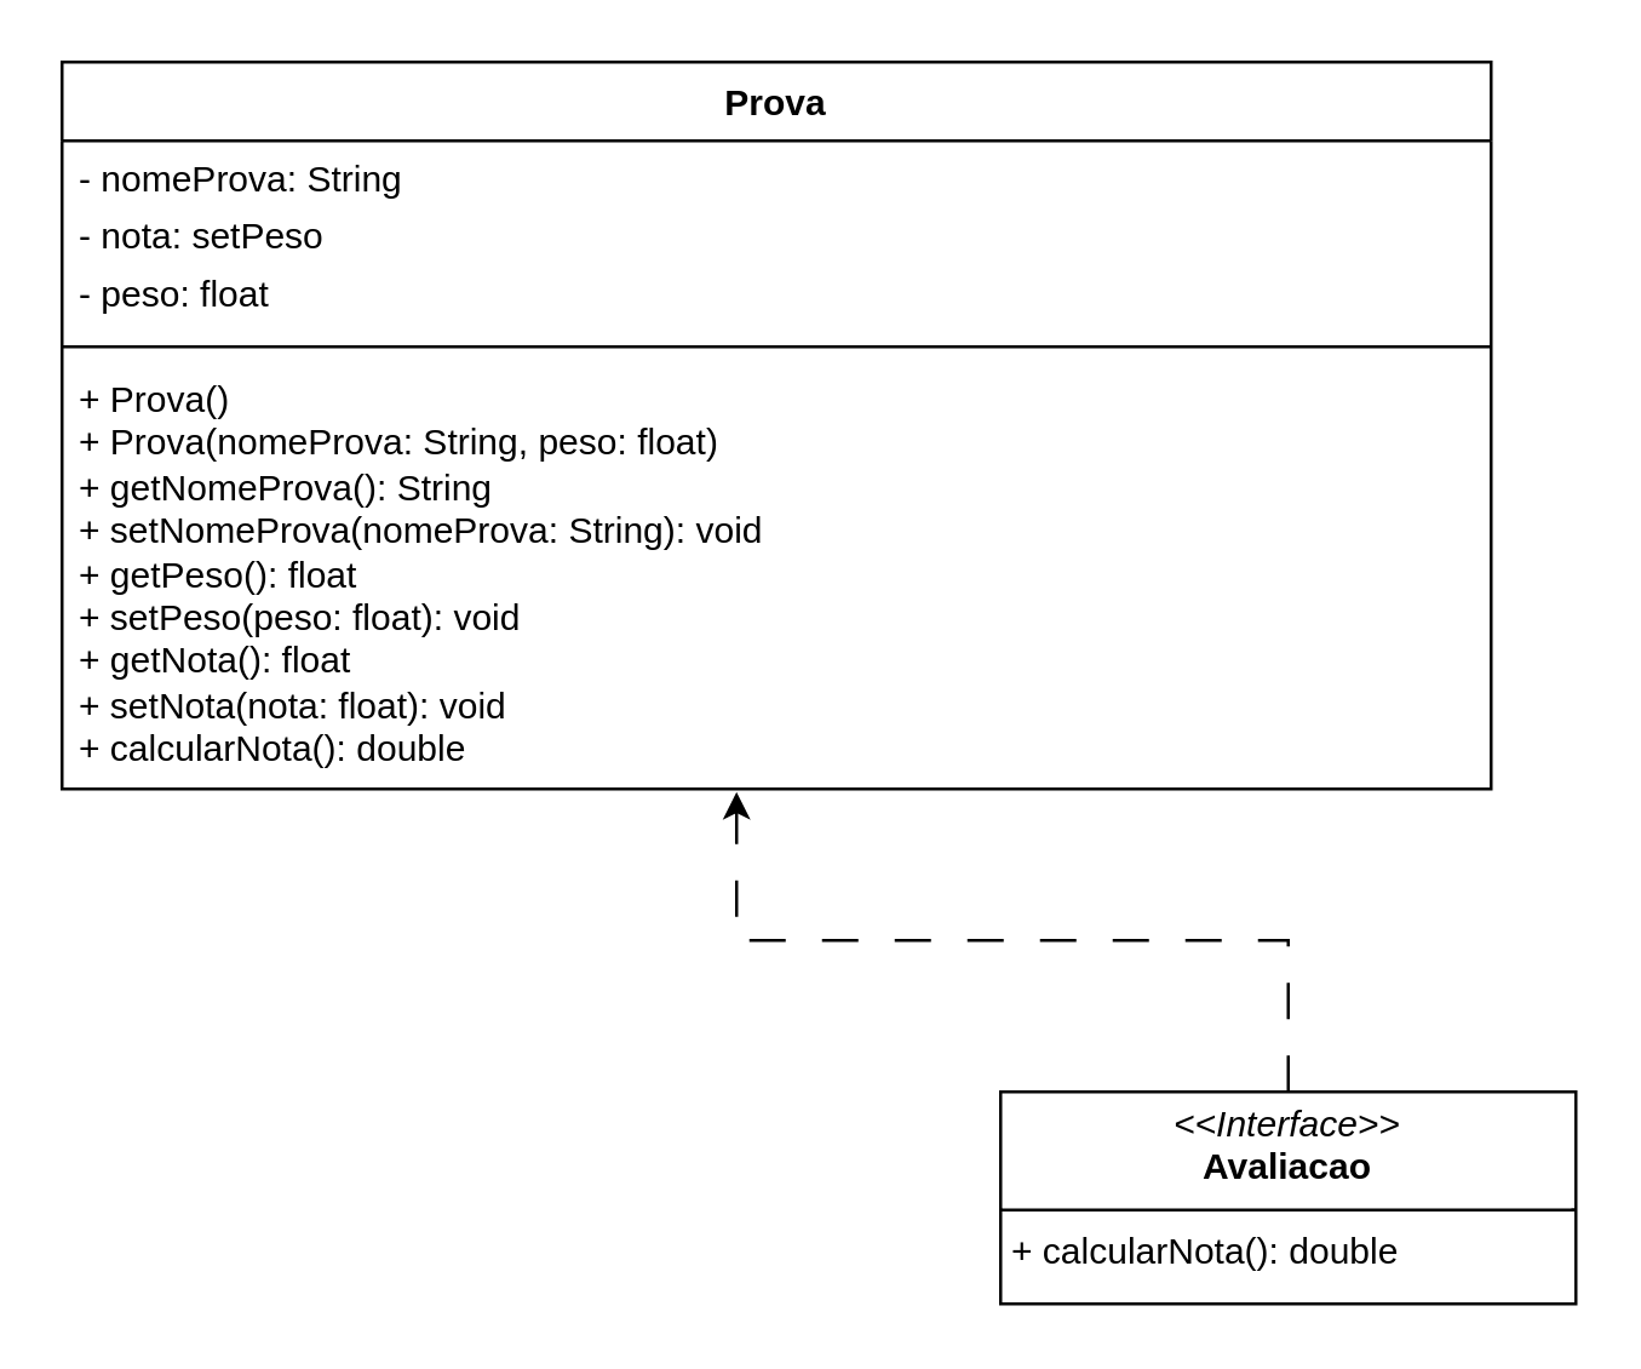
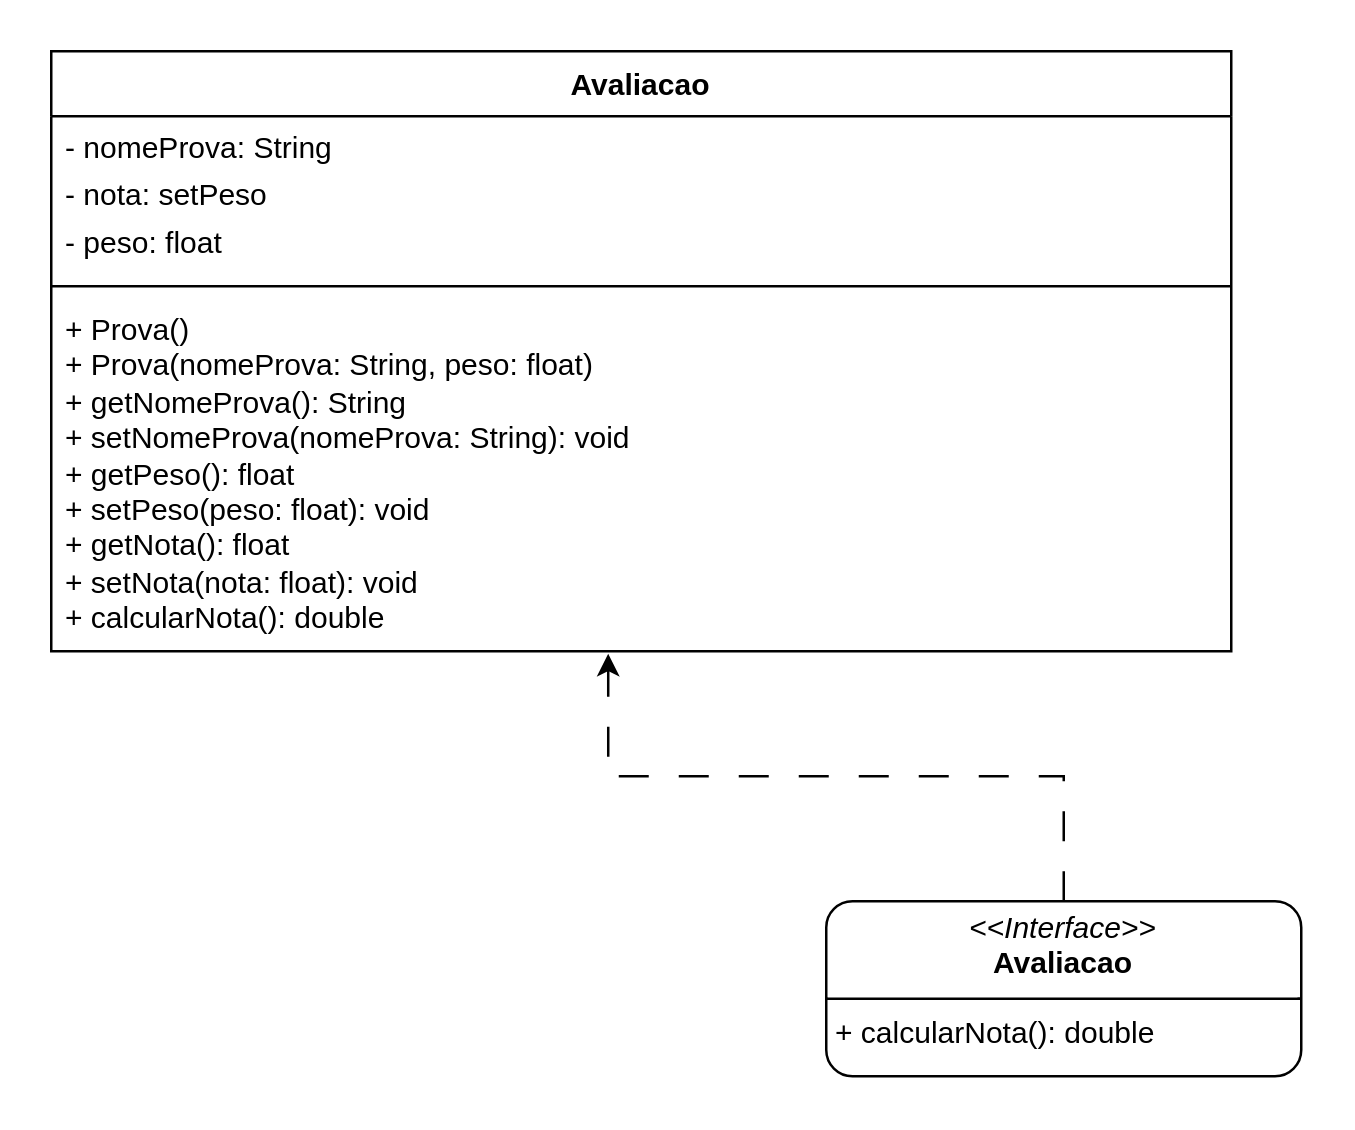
- <mxCell id="2" value="Prova" style="swimlane;fontStyle=1;align=center;verticalAlign=top;childLayout=stackLayout;horizontal=1;startSize=26;horizontalStack=0;resizeParent=1;resizeParentMax=0;resizeLast=0;collapsible=1;marginBottom=0;whiteSpace=wrap;html=1;fillColor=#ffffff;" vertex="1" parent="1"><mxGeometry x="20" y="20" width="472" height="240" as="geometry" /></mxCell>
+ <mxCell id="2" value="Avaliacao" style="swimlane;fontStyle=1;align=center;verticalAlign=top;childLayout=stackLayout;horizontal=1;startSize=26;horizontalStack=0;resizeParent=1;resizeParentMax=0;resizeLast=0;collapsible=1;marginBottom=0;whiteSpace=wrap;html=1;fillColor=#ffffff;" vertex="1" parent="1"><mxGeometry x="20" y="20" width="472" height="240" as="geometry" /></mxCell>
- <mxCell id="6" value="&lt;p style=&quot;margin:0px;margin-top:4px;text-align:center;&quot;&gt;&lt;i&gt;&amp;lt;&amp;lt;Interface&amp;gt;&amp;gt;&lt;/i&gt;&lt;br&gt;&lt;b&gt;Avaliacao&lt;/b&gt;&lt;/p&gt;&lt;hr size=&quot;1&quot; style=&quot;border-style:solid;&quot;&gt;&lt;p style=&quot;margin:0px;margin-left:4px;&quot;&gt;+ &lt;span class=&quot;hljs-title function_ invoke__&quot;&gt;calcularNota&lt;/span&gt;(): &lt;span class=&quot;hljs-keyword&quot;&gt;double&lt;/span&gt;&lt;/p&gt;" style="verticalAlign=top;align=left;overflow=fill;html=1;whiteSpace=wrap;" vertex="1" parent="1"><mxGeometry x="330" y="360" width="190" height="70" as="geometry" /></mxCell>
+ <mxCell id="6" value="&lt;p style=&quot;margin:0px;margin-top:4px;text-align:center;&quot;&gt;&lt;i&gt;&amp;lt;&amp;lt;Interface&amp;gt;&amp;gt;&lt;/i&gt;&lt;br&gt;&lt;b&gt;Avaliacao&lt;/b&gt;&lt;/p&gt;&lt;hr size=&quot;1&quot; style=&quot;border-style:solid;&quot;&gt;&lt;p style=&quot;margin:0px;margin-left:4px;&quot;&gt;+ &lt;span class=&quot;hljs-title function_ invoke__&quot;&gt;calcularNota&lt;/span&gt;(): &lt;span class=&quot;hljs-keyword&quot;&gt;double&lt;/span&gt;&lt;/p&gt;" style="verticalAlign=top;align=left;overflow=fill;html=1;whiteSpace=wrap;rounded=1;" vertex="1" parent="1"><mxGeometry x="330" y="360" width="190" height="70" as="geometry" /></mxCell>
